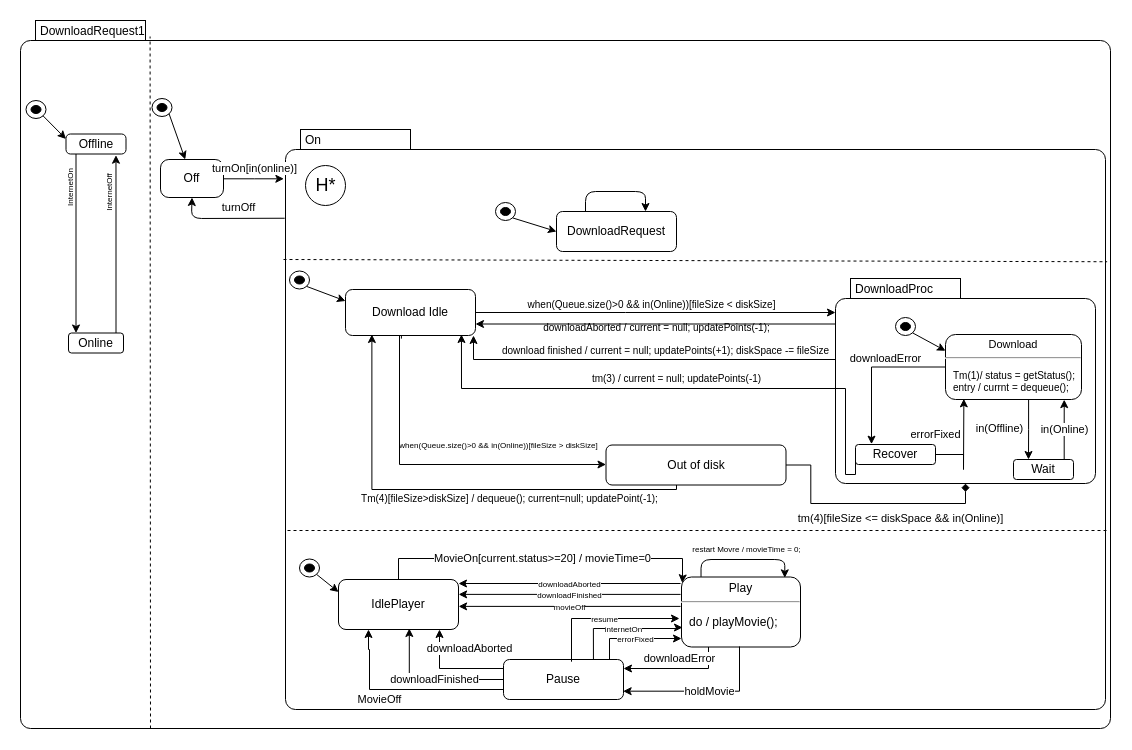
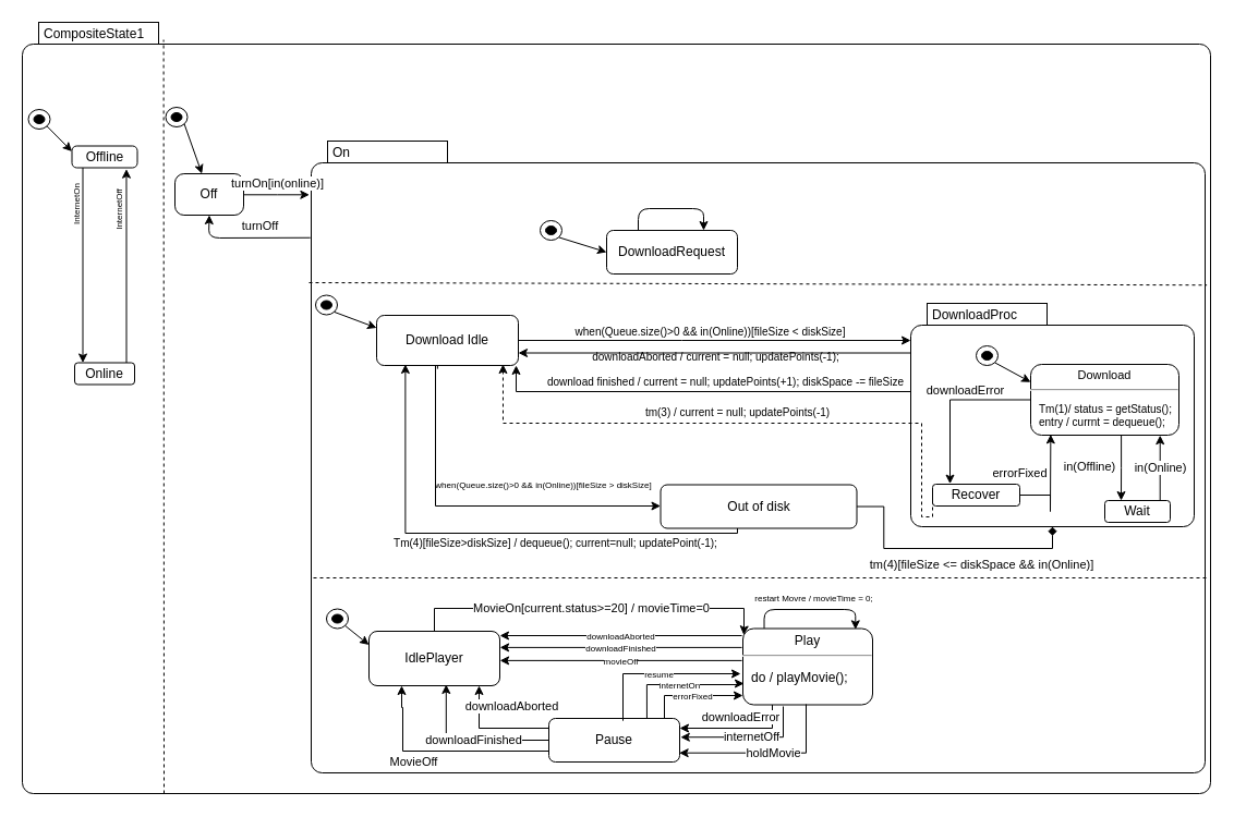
- <mxCell id="2" value="DownloadRequest1" style="shape=mxgraph.sysml.compState;html=1;align=left;verticalAlign=top;spacingTop=-3;spacingLeft=18;" parent="1" vertex="1"><mxGeometry x="20" y="20" width="1090" height="708" as="geometry" /></mxCell>
+ <mxCell id="2" value="CompositeState1" style="shape=mxgraph.sysml.compState;html=1;align=left;verticalAlign=top;spacingTop=-3;spacingLeft=18;" parent="1" vertex="1"><mxGeometry x="20" y="20" width="1090" height="708" as="geometry" /></mxCell>
- <mxCell id="38" value="H*" style="shape=ellipse;html=1;fontSize=18;align=center;" parent="1" vertex="1"><mxGeometry x="305" y="165" width="40" height="40" as="geometry" /></mxCell>
- <mxCell id="68" value="&lt;font style=&quot;font-size: 10px&quot;&gt;tm(3) / current = null; updatePoints(-1)&lt;/font&gt;" style="edgeStyle=orthogonalEdgeStyle;rounded=0;orthogonalLoop=1;jettySize=auto;html=1;fontSize=5;exitX=0;exitY=0.75;exitDx=0;exitDy=0;entryX=0.892;entryY=0.978;entryDx=0;entryDy=0;entryPerimeter=0;" parent="1" source="19" target="12" edge="1"><mxGeometry x="0.019" y="-10" relative="1" as="geometry"><Array as="points"><mxPoint x="845" y="474" /><mxPoint x="845" y="388" /><mxPoint x="461" y="388" /></Array><mxPoint x="845" y="369" as="sourcePoint" /><mxPoint x="483" y="345" as="targetPoint" /><mxPoint as="offset" /></mxGeometry></mxCell>
+ <mxCell id="68" value="&lt;font style=&quot;font-size: 10px&quot;&gt;tm(3) / current = null; updatePoints(-1)&lt;/font&gt;" style="edgeStyle=orthogonalEdgeStyle;rounded=0;orthogonalLoop=1;jettySize=auto;html=1;fontSize=5;exitX=0;exitY=0.75;exitDx=0;exitDy=0;entryX=0.892;entryY=0.978;entryDx=0;entryDy=0;entryPerimeter=0;dashed=1;" parent="1" source="19" target="12" edge="1"><mxGeometry x="0.019" y="-10" relative="1" as="geometry"><Array as="points"><mxPoint x="845" y="474" /><mxPoint x="845" y="388" /><mxPoint x="461" y="388" /></Array><mxPoint x="845" y="369" as="sourcePoint" /><mxPoint x="483" y="345" as="targetPoint" /><mxPoint as="offset" /></mxGeometry></mxCell>
+ <mxCell id="69" value="internetOff" style="edgeStyle=orthogonalEdgeStyle;rounded=0;orthogonalLoop=1;jettySize=auto;html=1;exitX=0.311;exitY=1.021;exitDx=0;exitDy=0;exitPerimeter=0;entryX=1.007;entryY=0.431;entryDx=0;entryDy=0;entryPerimeter=0;" parent="1" source="56" target="53" edge="1"><mxGeometry x="-0.063" relative="1" as="geometry"><Array as="points"><mxPoint x="718" y="676" /></Array><mxPoint x="718.023" y="656.5" as="sourcePoint" /><mxPoint x="623" y="698" as="targetPoint" /><mxPoint as="offset" /></mxGeometry></mxCell>
